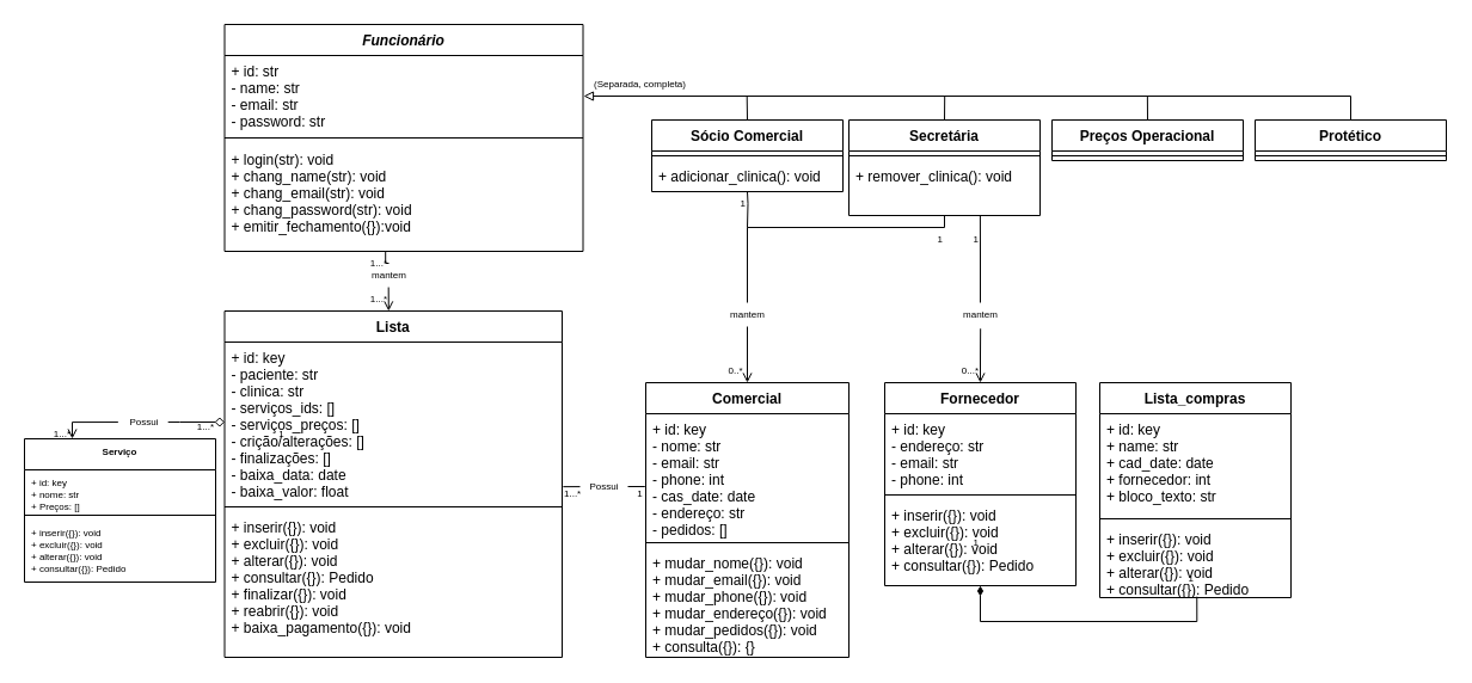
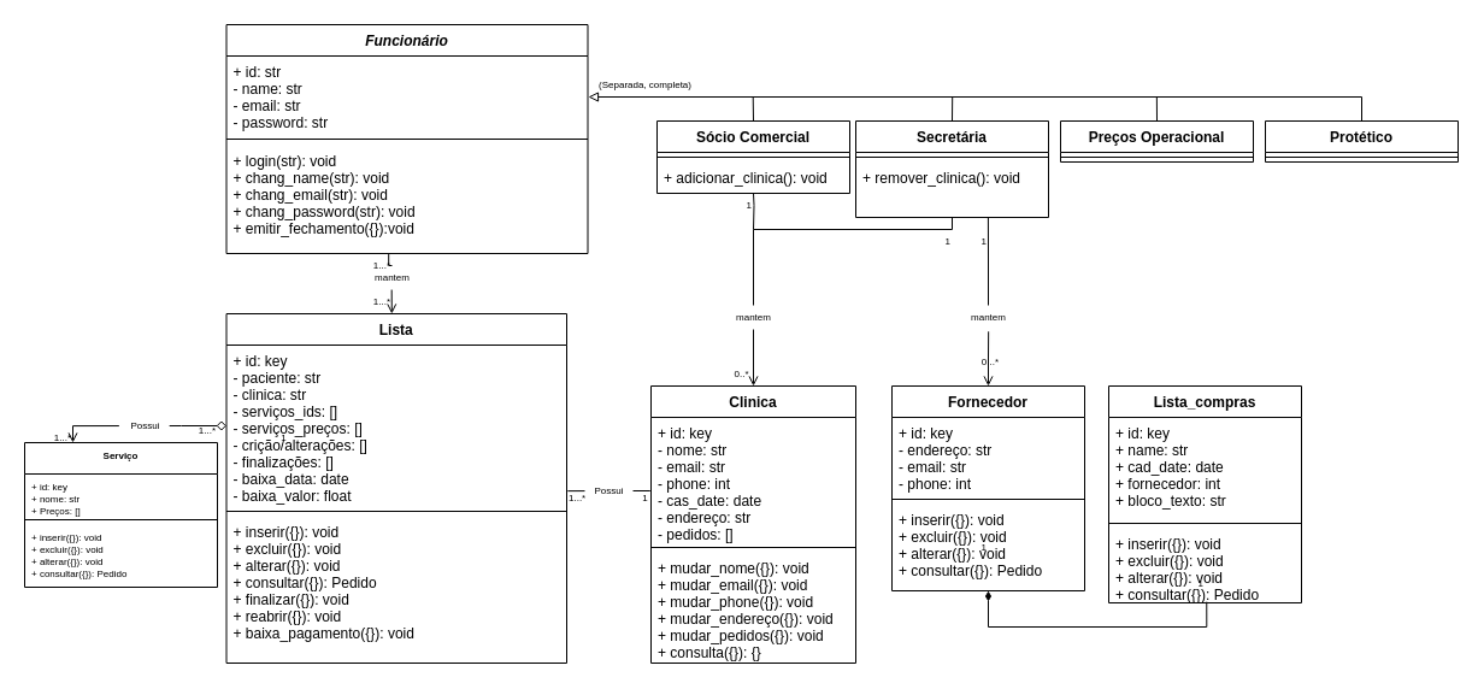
- <mxCell id="67" value="0...*" style="text;html=1;align=right;verticalAlign=middle;resizable=0;points=[];autosize=1;strokeColor=none;fillColor=none;fontSize=8;" vertex="1" parent="1"><mxGeometry x="790" y="300" width="30" height="20" as="geometry" /></mxCell>
+ <mxCell id="67" value="0...*" style="text;html=1;align=right;verticalAlign=middle;resizable=0;points=[];autosize=1;strokeColor=none;fillColor=none;fontSize=8;" vertex="1" parent="1"><mxGeometry x="800" y="290" width="30" height="20" as="geometry" /></mxCell>
- <mxCell id="26" value="Comercial" style="swimlane;fontStyle=1;align=center;verticalAlign=top;childLayout=stackLayout;horizontal=1;startSize=26;horizontalStack=0;resizeParent=1;resizeParentMax=0;resizeLast=0;collapsible=1;marginBottom=0;" vertex="1" parent="1"><mxGeometry x="540" y="320" width="170" height="230" as="geometry" /></mxCell>
+ <mxCell id="26" value="Clinica" style="swimlane;fontStyle=1;align=center;verticalAlign=top;childLayout=stackLayout;horizontal=1;startSize=26;horizontalStack=0;resizeParent=1;resizeParentMax=0;resizeLast=0;collapsible=1;marginBottom=0;" vertex="1" parent="1"><mxGeometry x="540" y="320" width="170" height="230" as="geometry" /></mxCell>
